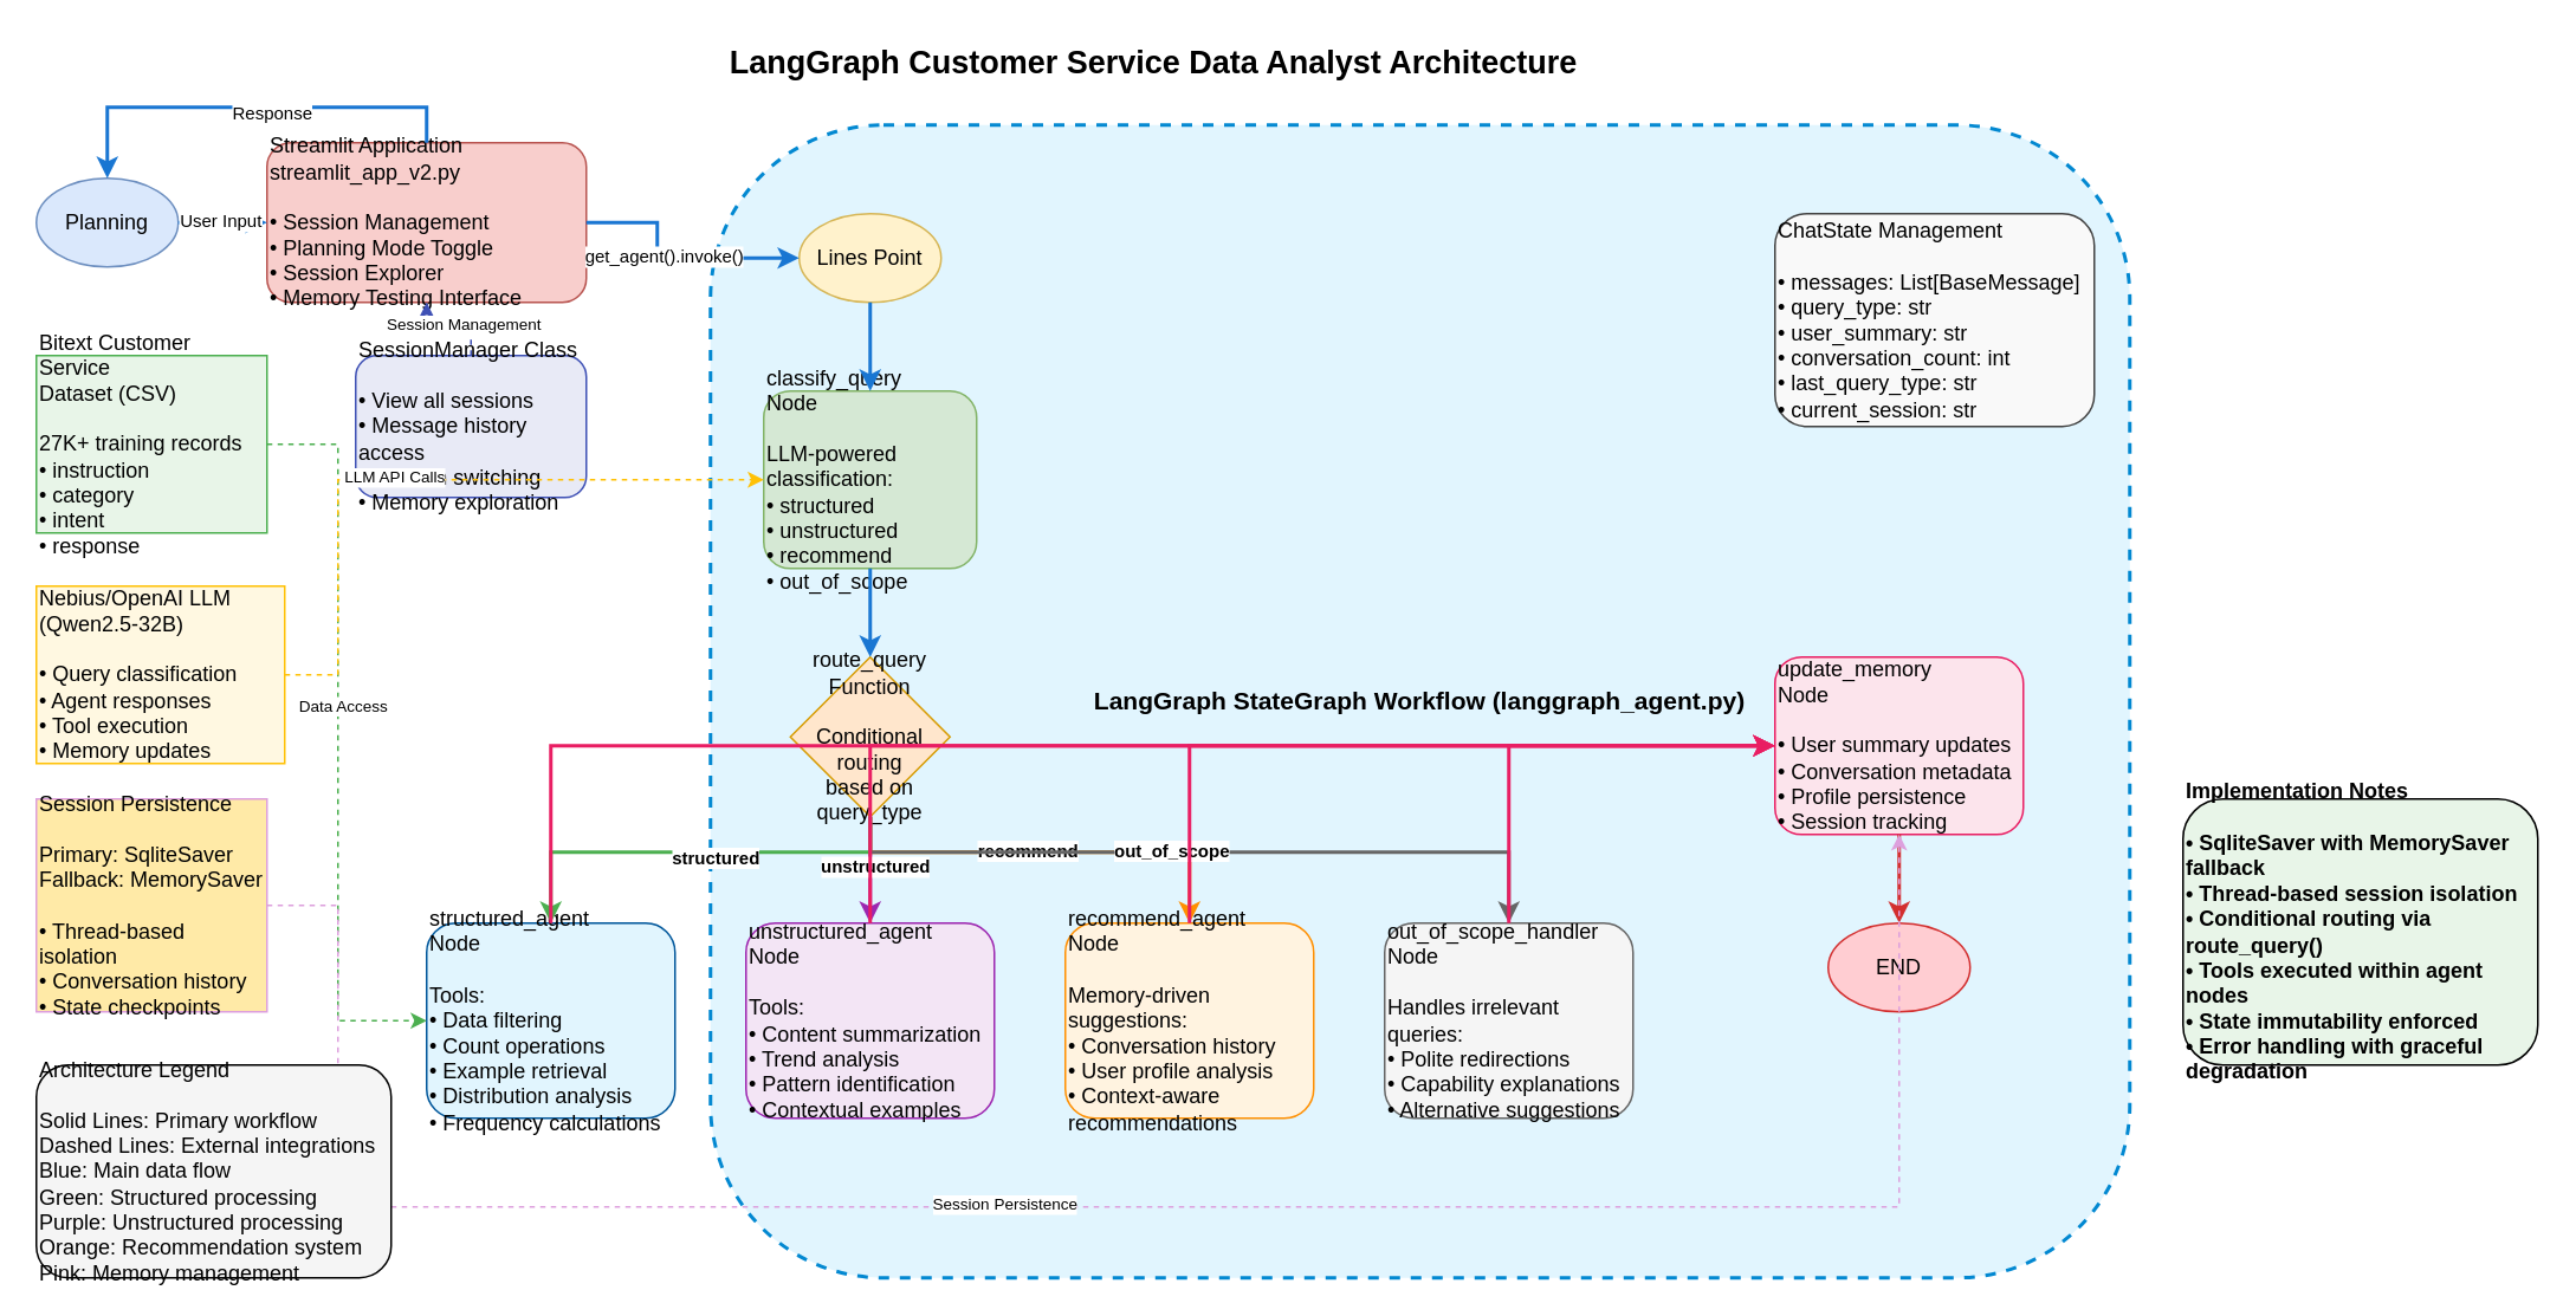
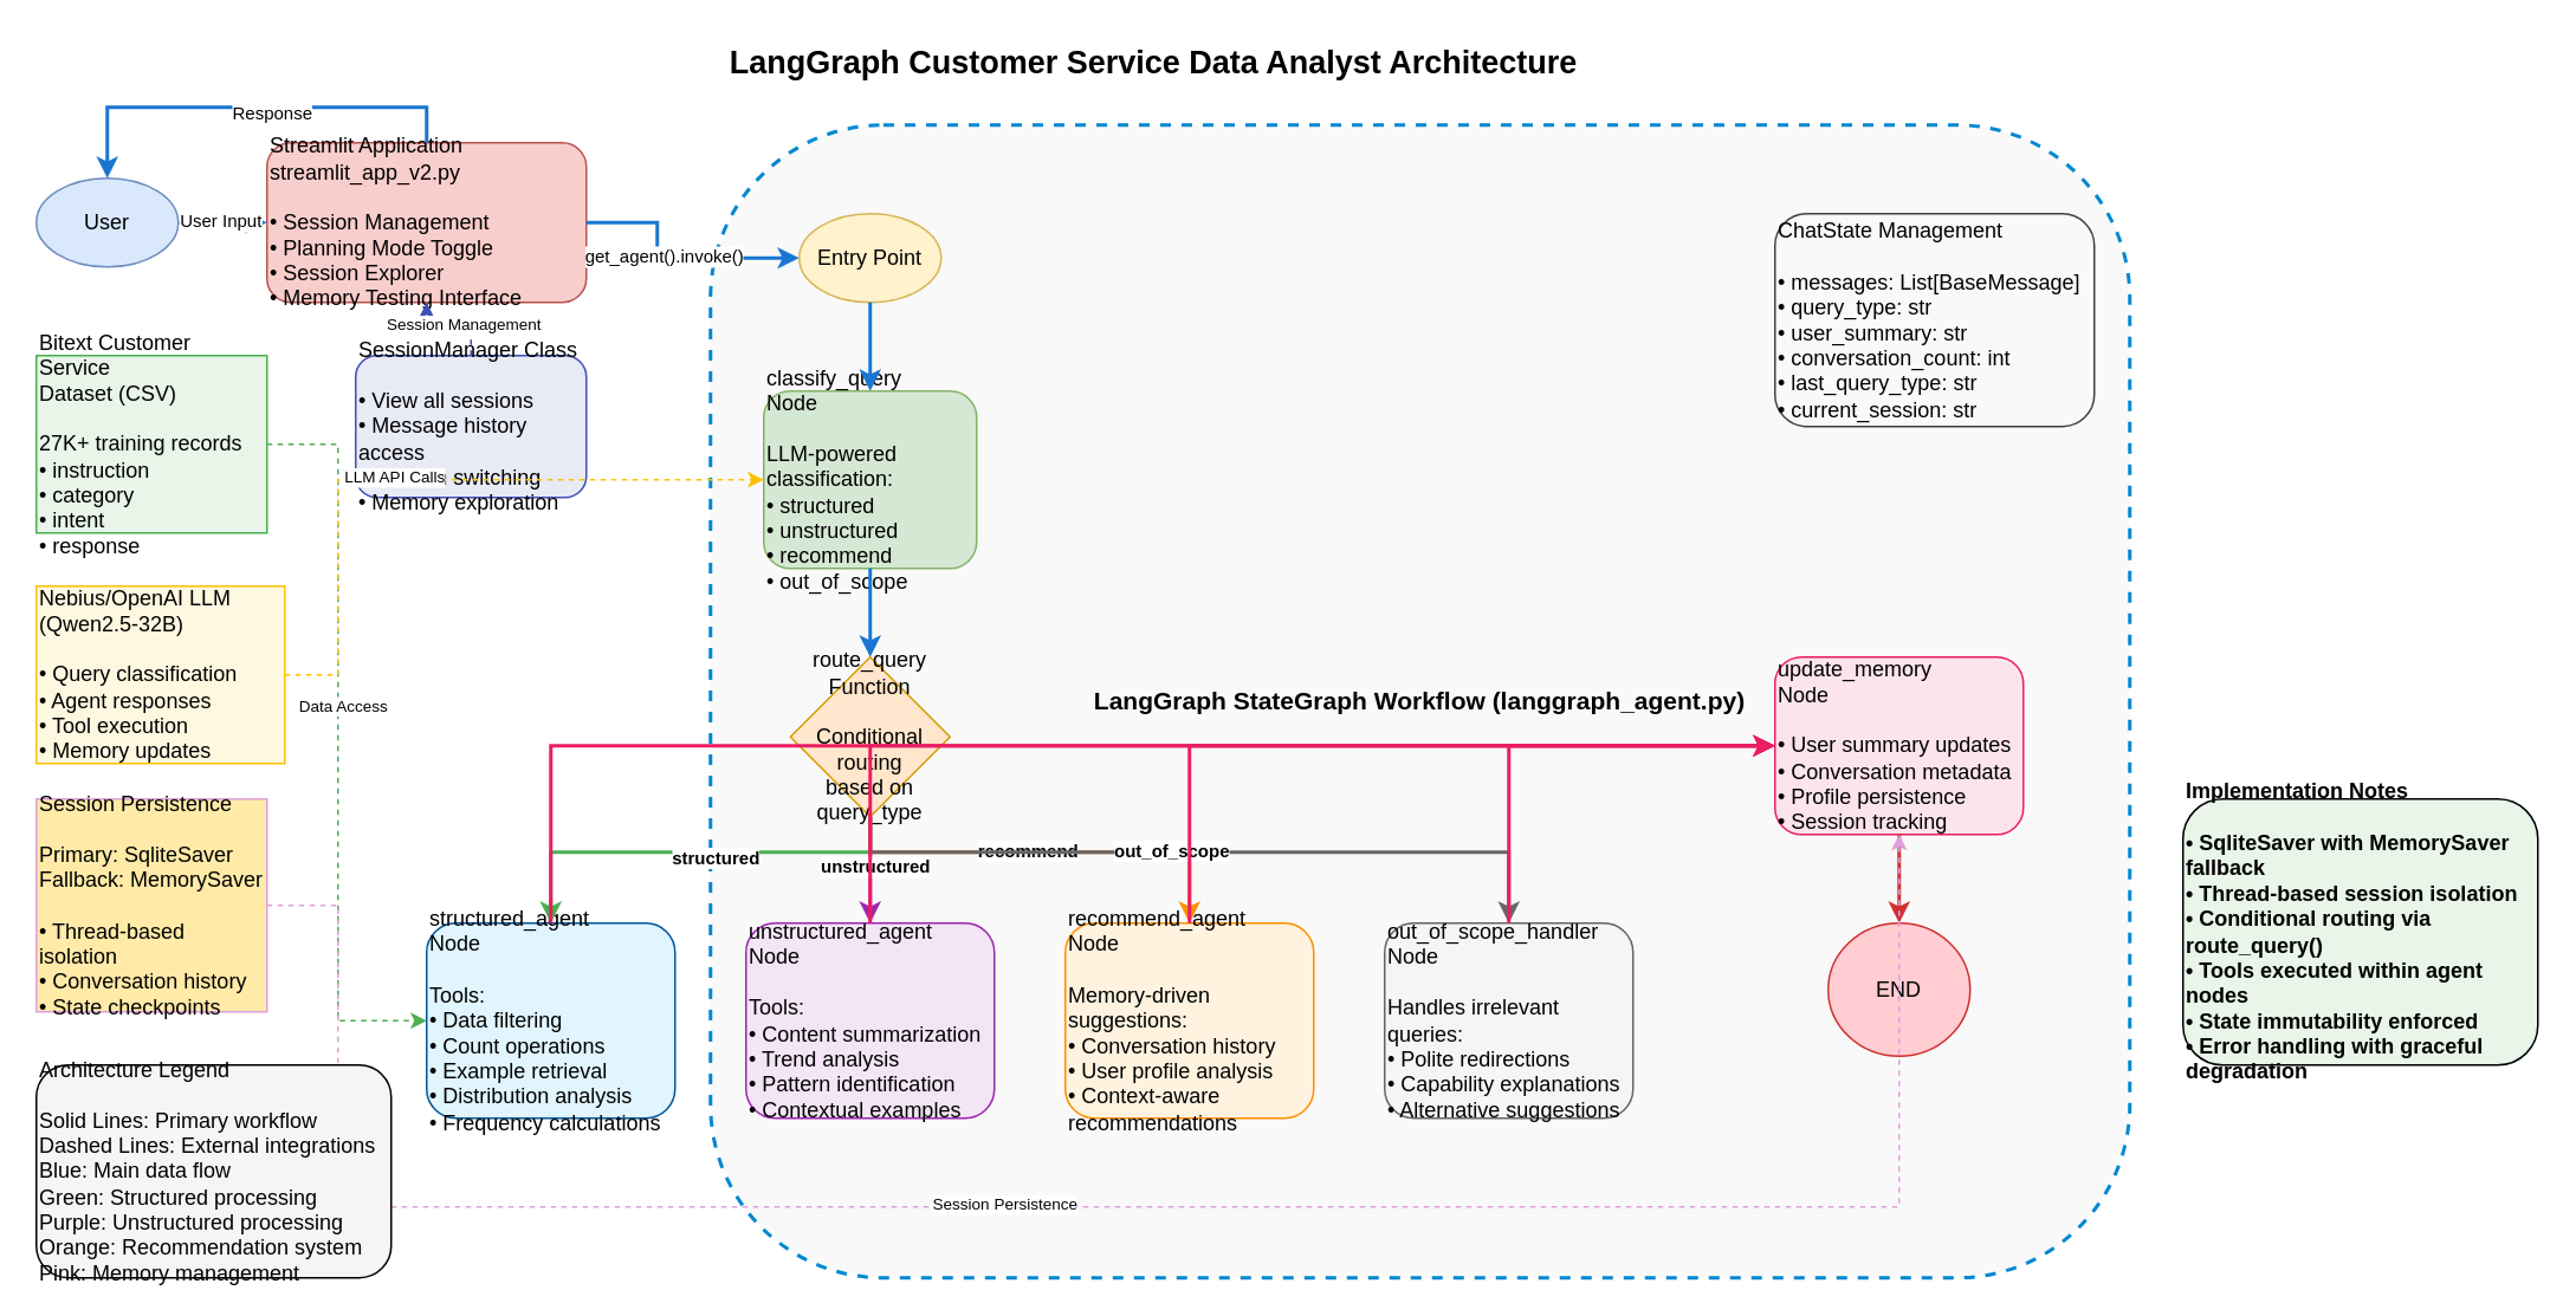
- <mxCell id="3" value="Planning" style="ellipse;whiteSpace=wrap;html=1;fillColor=#dae8fc;strokeColor=#6c8ebf;" parent="1" vertex="1"><mxGeometry x="20" y="100" width="80" height="50" as="geometry" /></mxCell>
+ <mxCell id="3" value="User" style="ellipse;whiteSpace=wrap;html=1;fillColor=#dae8fc;strokeColor=#6c8ebf;" parent="1" vertex="1"><mxGeometry x="20" y="100" width="80" height="50" as="geometry" /></mxCell>
- <mxCell id="6" value="Lines Point" style="ellipse;whiteSpace=wrap;html=1;fillColor=#fff2cc;strokeColor=#d6b656;" parent="1" vertex="1"><mxGeometry x="450" y="120" width="80" height="50" as="geometry" /></mxCell>
+ <mxCell id="6" value="Entry Point" style="ellipse;whiteSpace=wrap;html=1;fillColor=#fff2cc;strokeColor=#d6b656;" parent="1" vertex="1"><mxGeometry x="450" y="120" width="80" height="50" as="geometry" /></mxCell>
- <mxCell id="5" value="LangGraph StateGraph Workflow (langgraph_agent.py)" style="rounded=1;whiteSpace=wrap;html=1;fillColor=#e1f5fe;strokeColor=#0288d1;strokeWidth=2;dashed=1;fontSize=14;fontStyle=1;align=center;" parent="1" vertex="1"><mxGeometry x="400" y="70" width="800" height="650" as="geometry" /></mxCell>
+ <mxCell id="5" value="LangGraph StateGraph Workflow (langgraph_agent.py)" style="rounded=1;whiteSpace=wrap;html=1;fillColor=#f9f9f9;strokeColor=#0288d1;strokeWidth=2;dashed=1;fontSize=14;fontStyle=1;align=center;" parent="1" vertex="1"><mxGeometry x="400" y="70" width="800" height="650" as="geometry" /></mxCell>
- <mxCell id="14" value="END" style="ellipse;whiteSpace=wrap;html=1;fillColor=#ffcdd2;strokeColor=#d32f2f;" parent="1" vertex="1"><mxGeometry x="1030" y="520" width="80" height="50" as="geometry" /></mxCell>
+ <mxCell id="14" value="END" style="ellipse;whiteSpace=wrap;html=1;fillColor=#ffcdd2;strokeColor=#d32f2f;" parent="1" vertex="1"><mxGeometry x="1030" y="520" width="80" height="75" as="geometry" /></mxCell>
